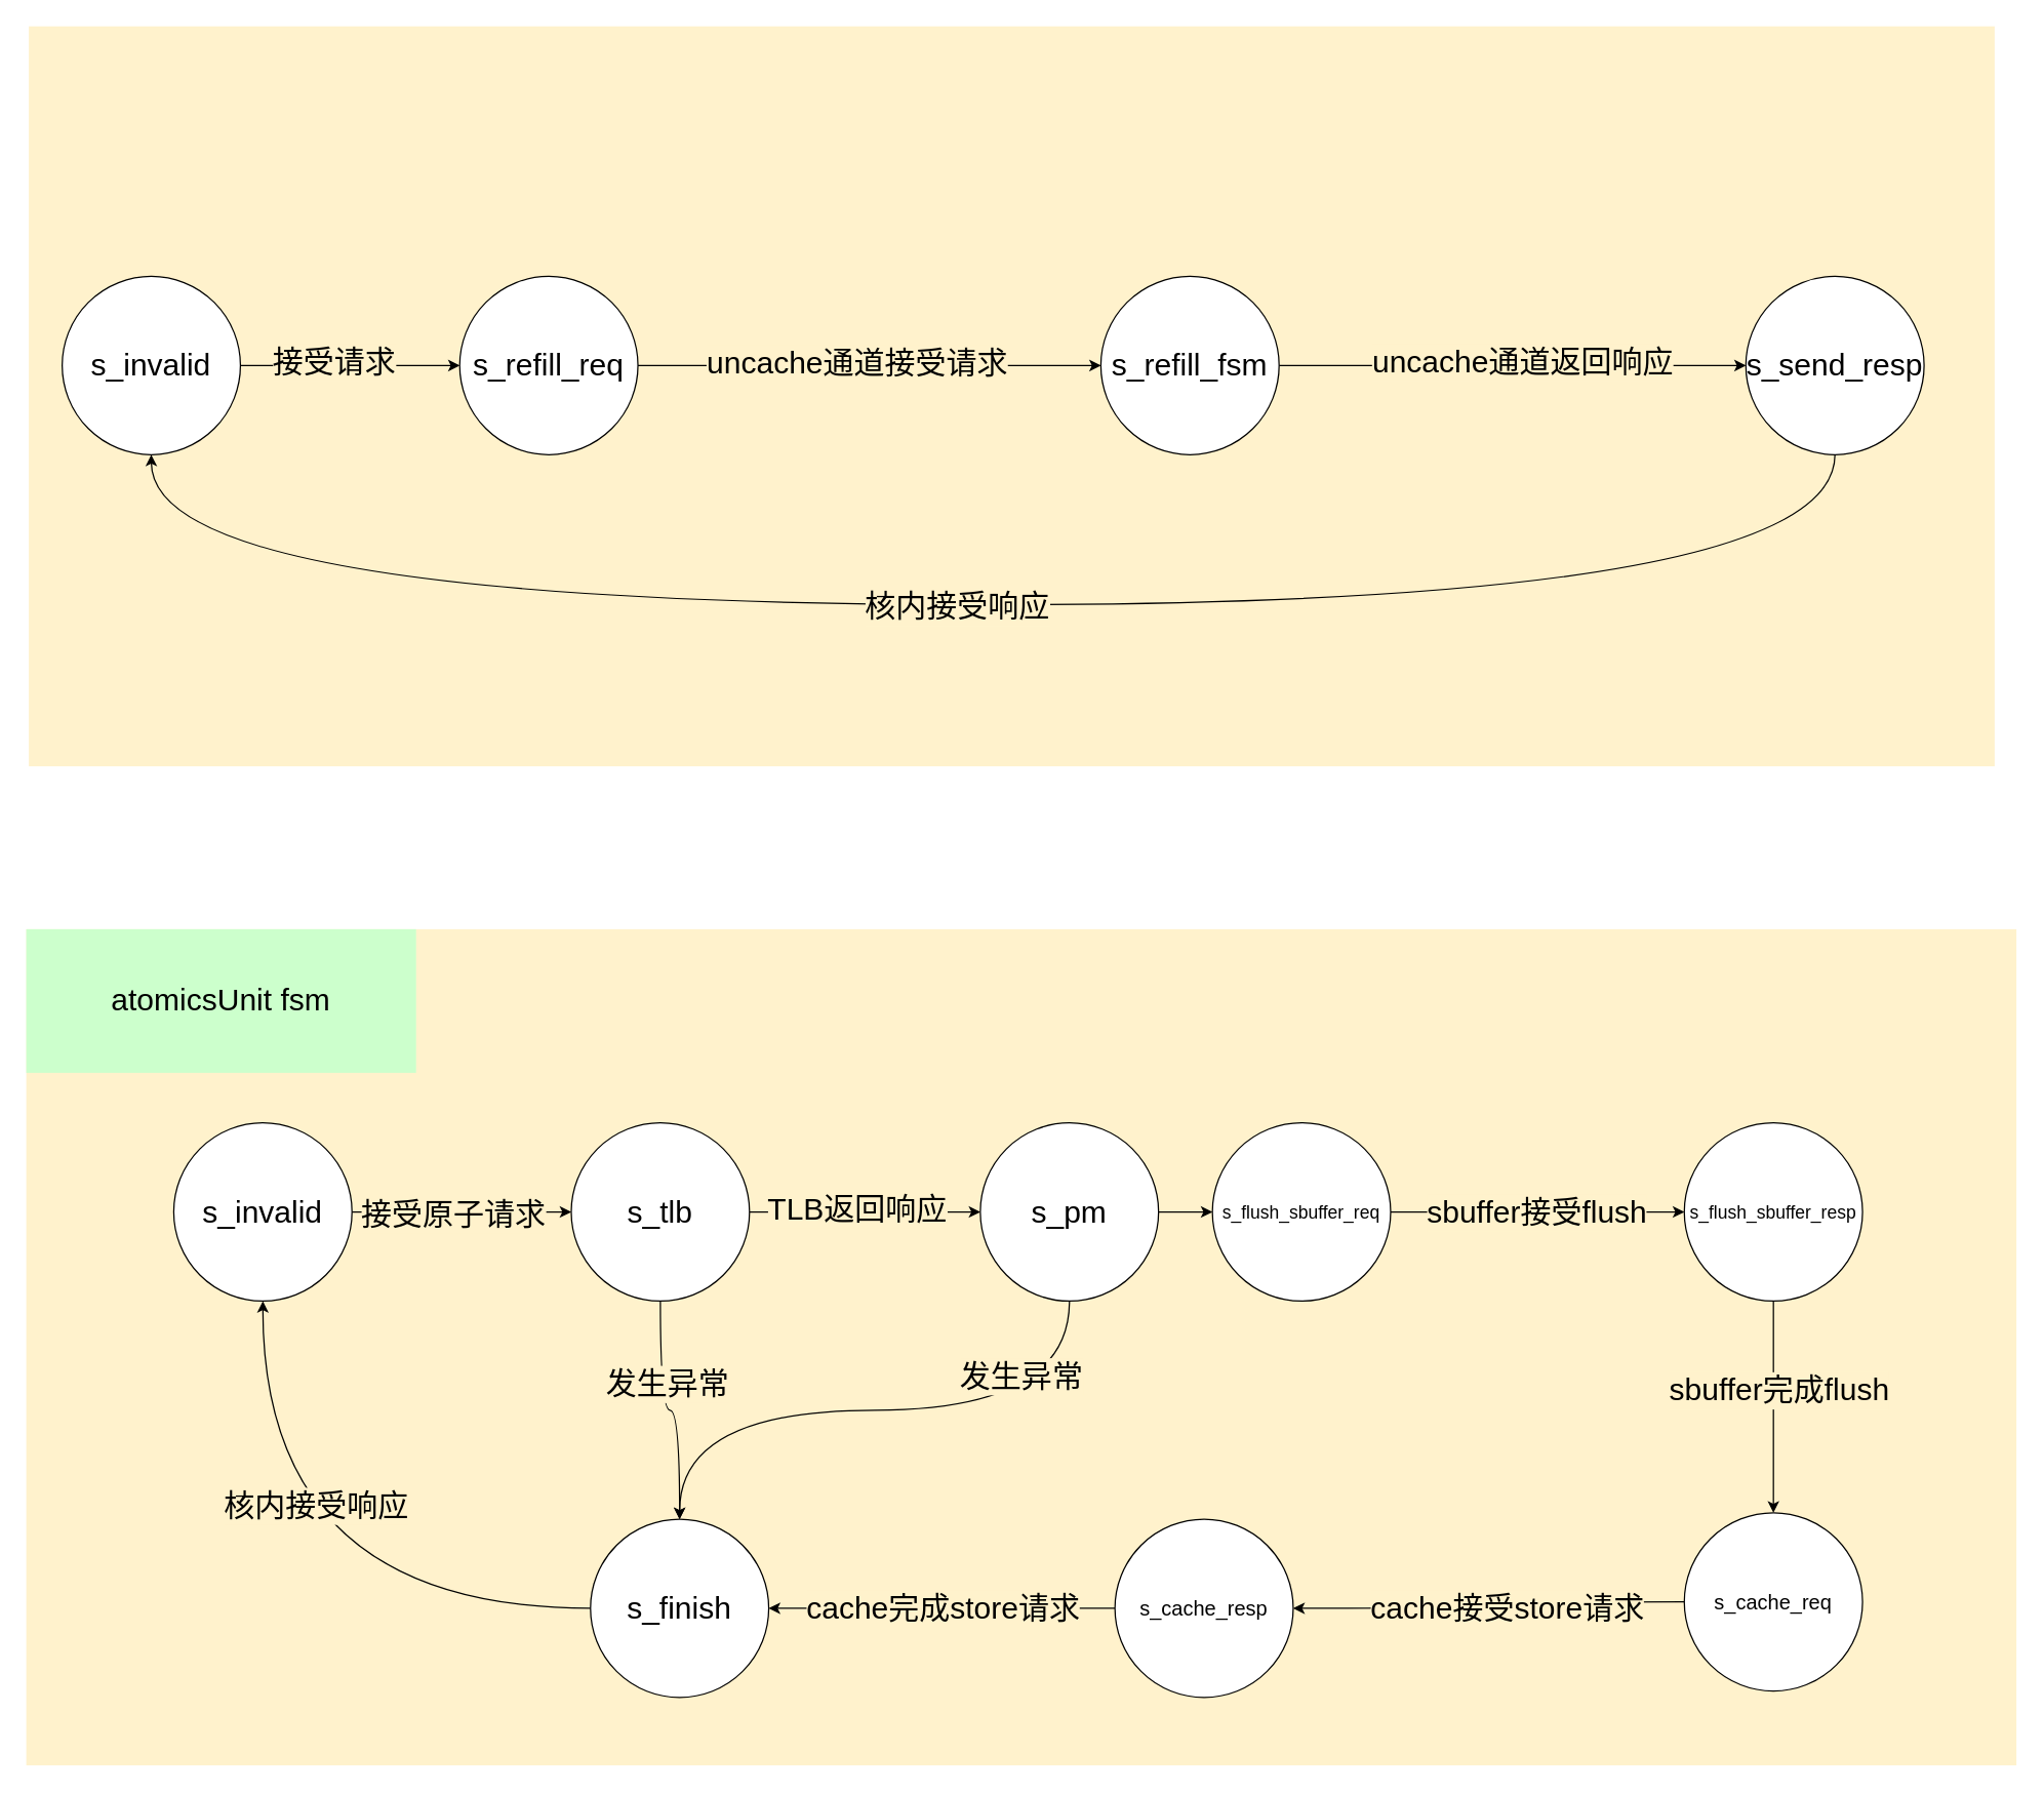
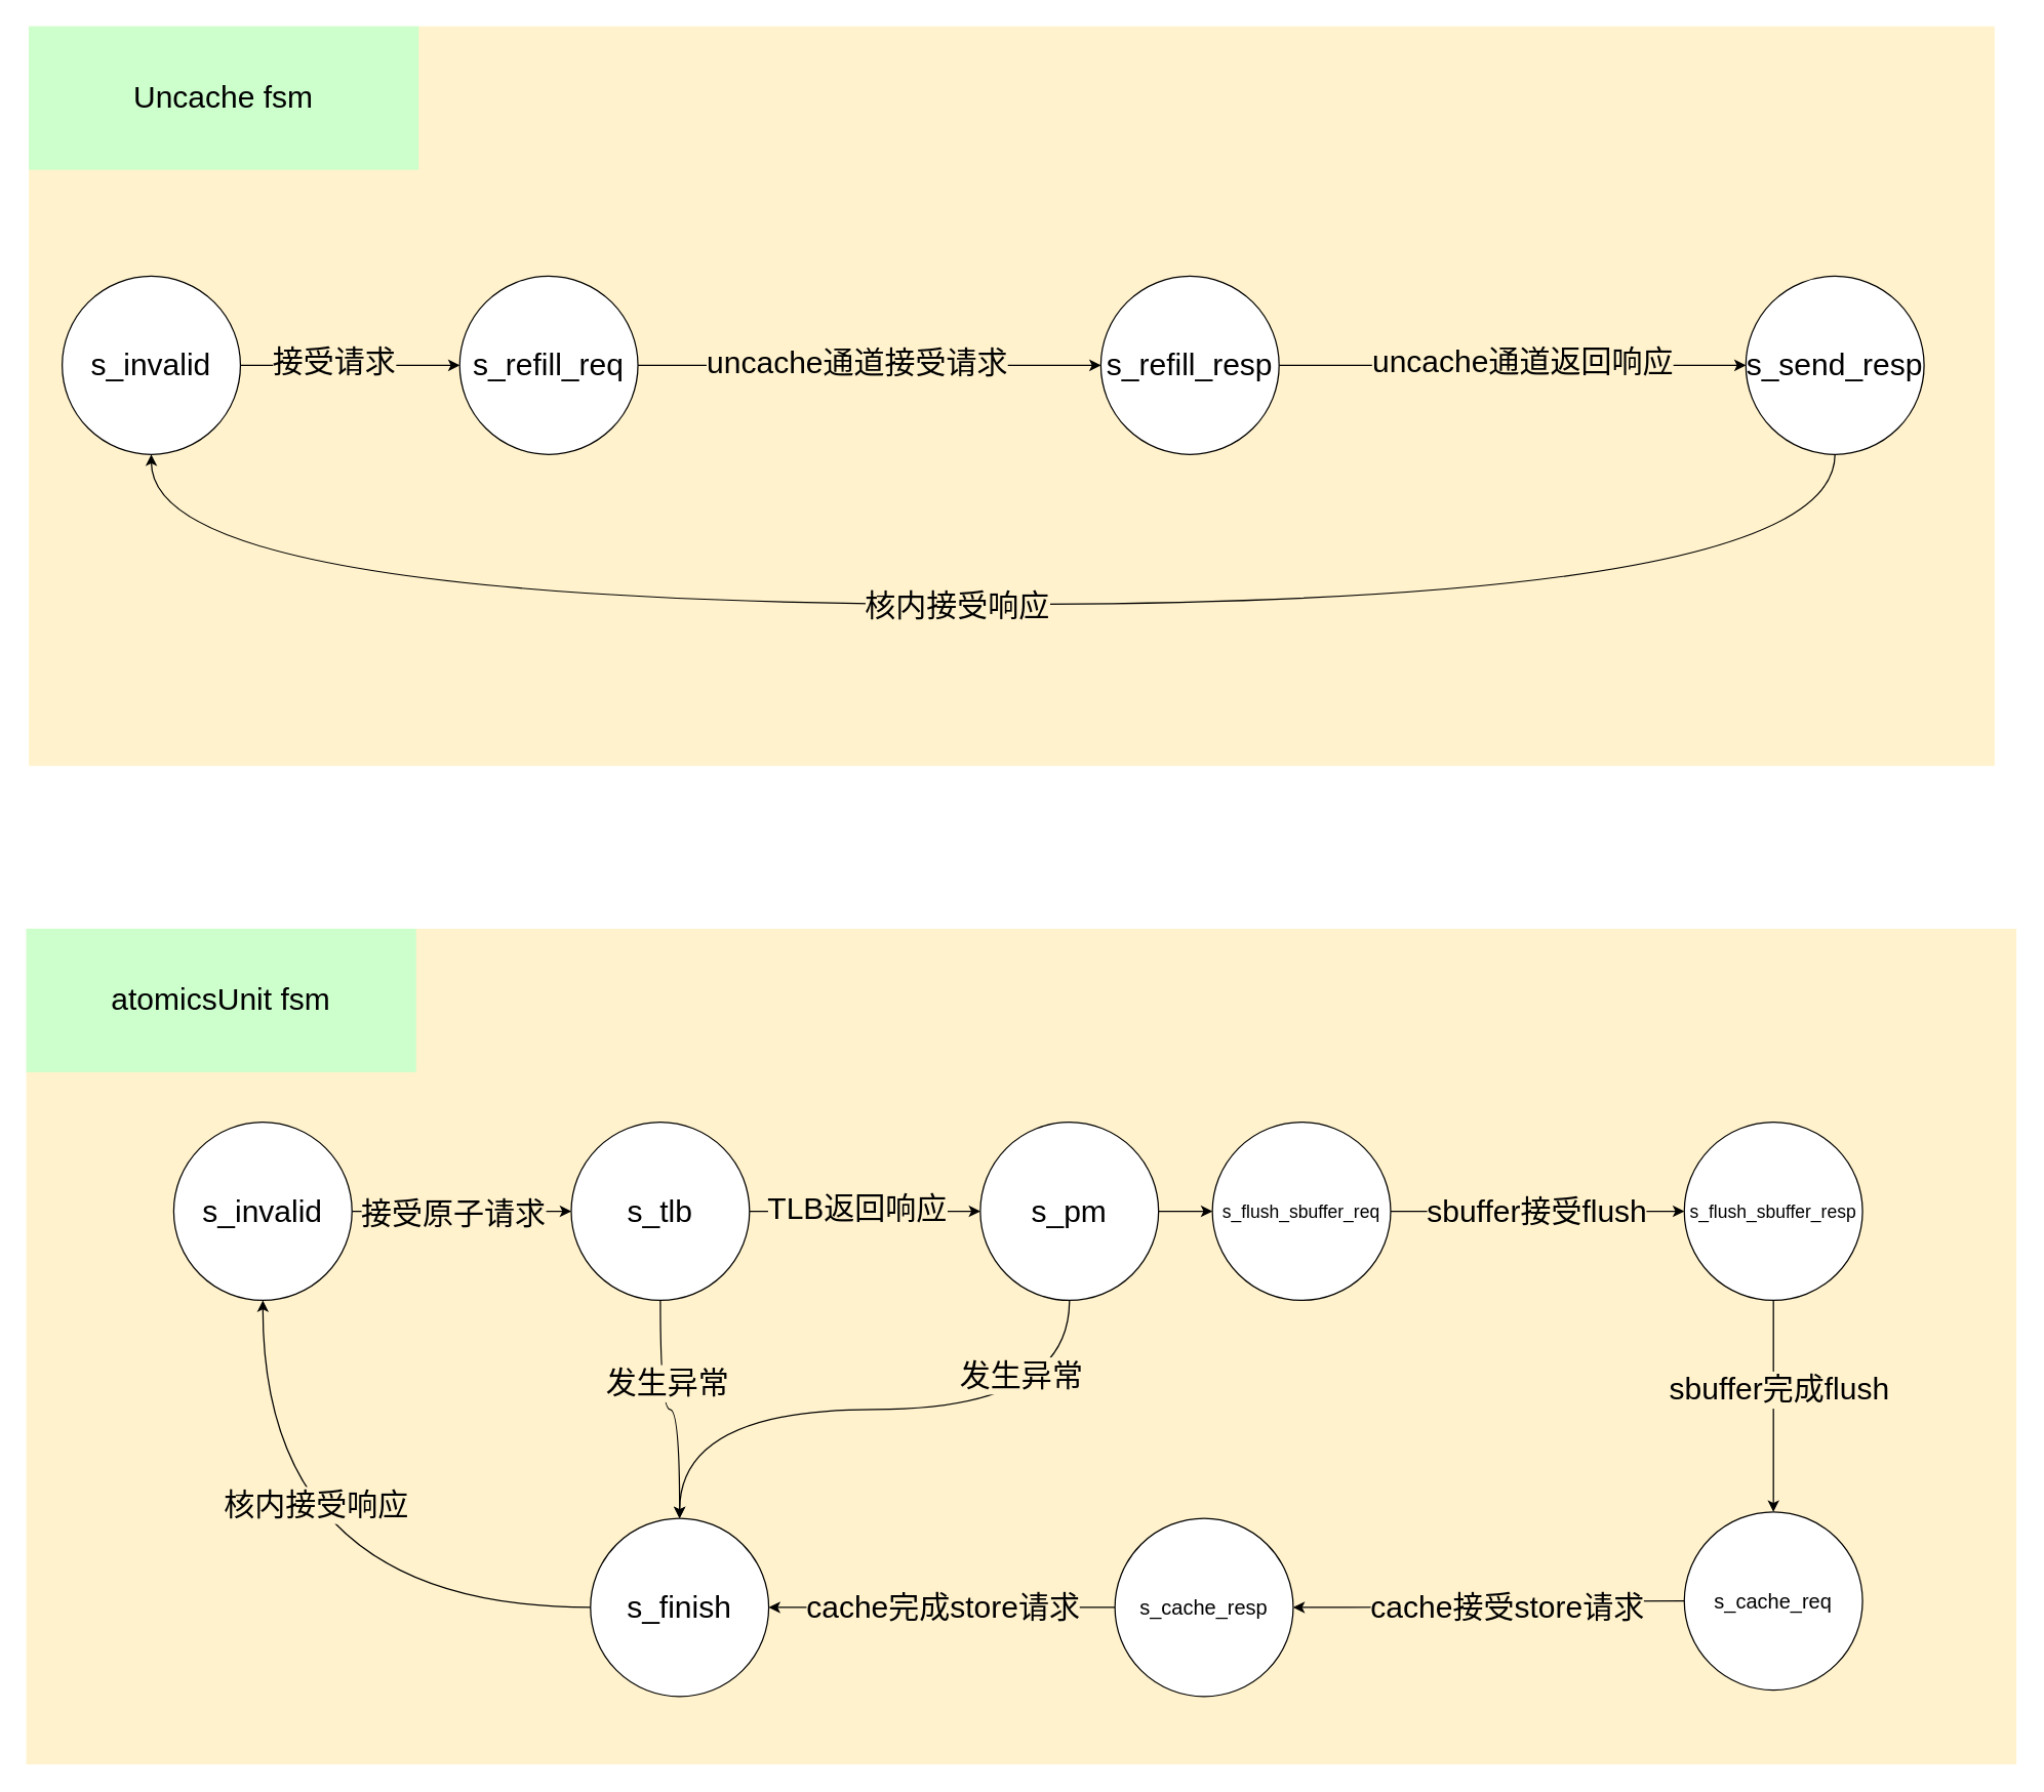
+ <mxCell id="43" value="Uncache fsm" style="rounded=0;whiteSpace=wrap;html=1;fontSize=24;fillColor=#CCFFCC;strokeColor=none;" vertex="1" parent="1"><mxGeometry x="22" y="20" width="304" height="112" as="geometry" /></mxCell>
- <mxCell id="11" value="&lt;p&gt;&lt;font style=&quot;font-size: 24px&quot;&gt;s_refill_fsm&lt;/font&gt;&lt;/p&gt;" style="ellipse;whiteSpace=wrap;html=1;aspect=fixed;" vertex="1" parent="1"><mxGeometry x="858" y="215" width="139" height="139" as="geometry" /></mxCell>
+ <mxCell id="11" value="&lt;p&gt;&lt;font style=&quot;font-size: 24px&quot;&gt;s_refill_resp&lt;/font&gt;&lt;/p&gt;" style="ellipse;whiteSpace=wrap;html=1;aspect=fixed;" vertex="1" parent="1"><mxGeometry x="858" y="215" width="139" height="139" as="geometry" /></mxCell>
